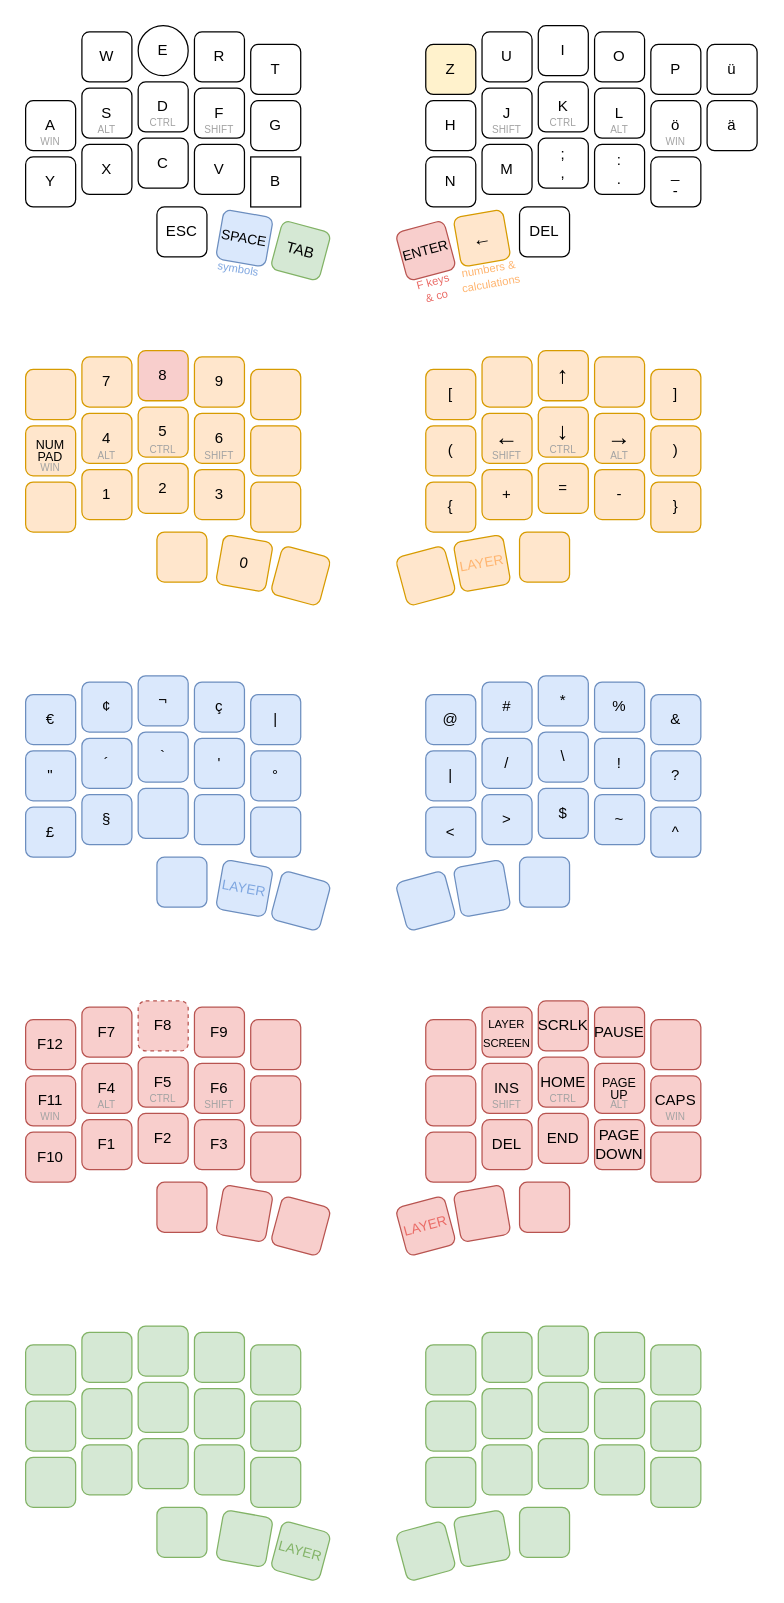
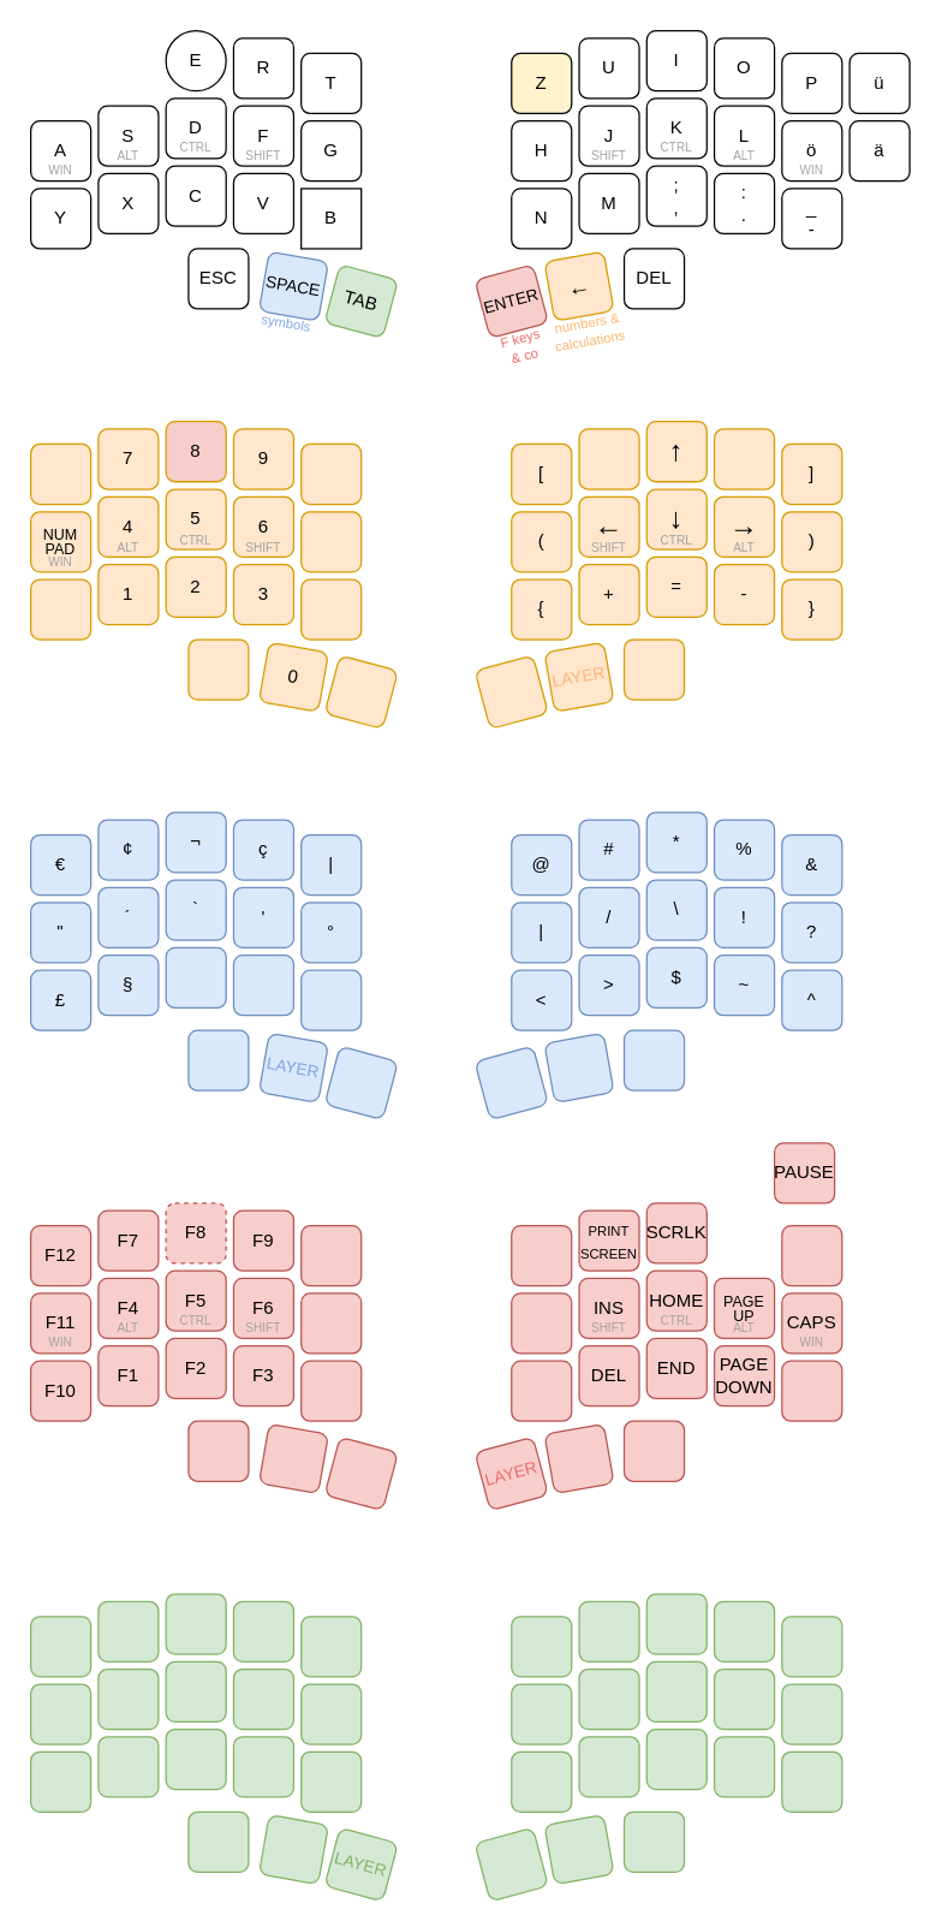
- <mxCell id="2" value="W" style="rounded=1;whiteSpace=wrap;html=1;" parent="1" vertex="1"><mxGeometry x="65" y="25" width="40" height="40" as="geometry" /></mxCell>
- <mxCell id="130" value="&lt;font style=&quot;font-size: 9px;&quot;&gt;LAYER&lt;br&gt;SCREEN&lt;/font&gt;" style="rounded=1;whiteSpace=wrap;html=1;fillColor=#f8cecc;strokeColor=#b85450;" parent="1" vertex="1"><mxGeometry x="385" y="805" width="40" height="40" as="geometry" /></mxCell>
+ <mxCell id="130" value="&lt;font style=&quot;font-size: 9px;&quot;&gt;PRINT&lt;br&gt;SCREEN&lt;/font&gt;" style="rounded=1;whiteSpace=wrap;html=1;fillColor=#f8cecc;strokeColor=#b85450;" parent="1" vertex="1"><mxGeometry x="385" y="805" width="40" height="40" as="geometry" /></mxCell>
- <mxCell id="132" value="PAUSE" style="rounded=1;whiteSpace=wrap;html=1;fillColor=#f8cecc;strokeColor=#b85450;" parent="1" vertex="1"><mxGeometry x="475" y="805" width="40" height="40" as="geometry" /></mxCell>
+ <mxCell id="132" value="PAUSE" style="rounded=1;whiteSpace=wrap;html=1;fillColor=#f8cecc;strokeColor=#b85450;" parent="1" vertex="1"><mxGeometry x="515" y="760" width="40" height="40" as="geometry" /></mxCell>
